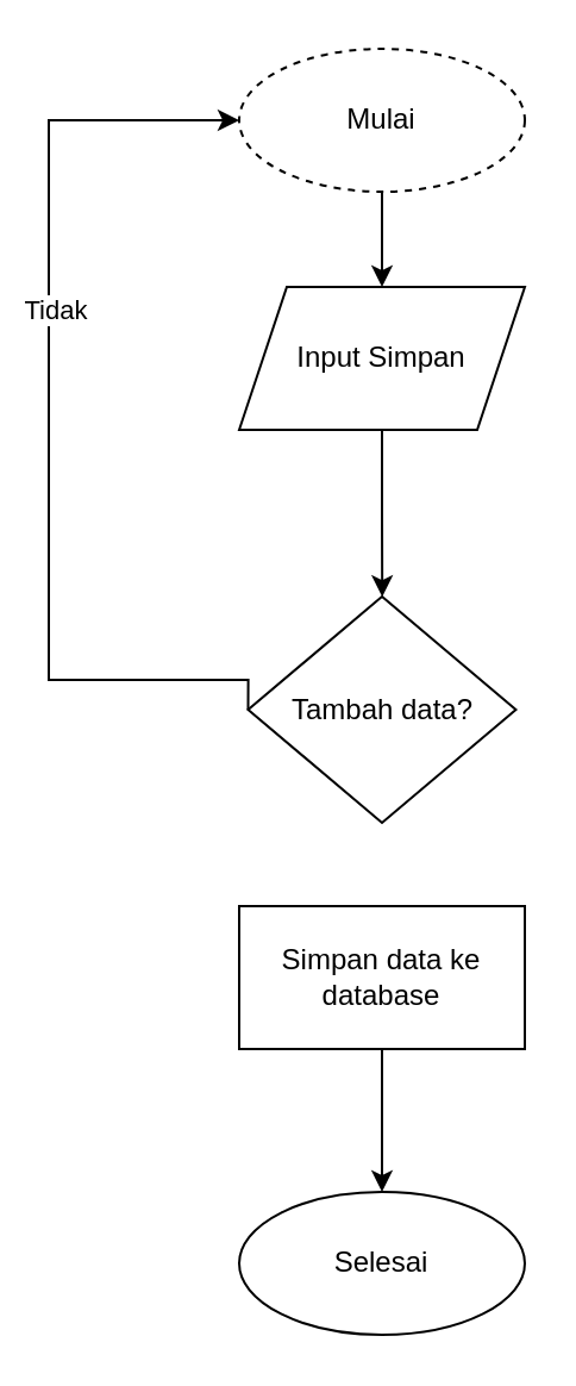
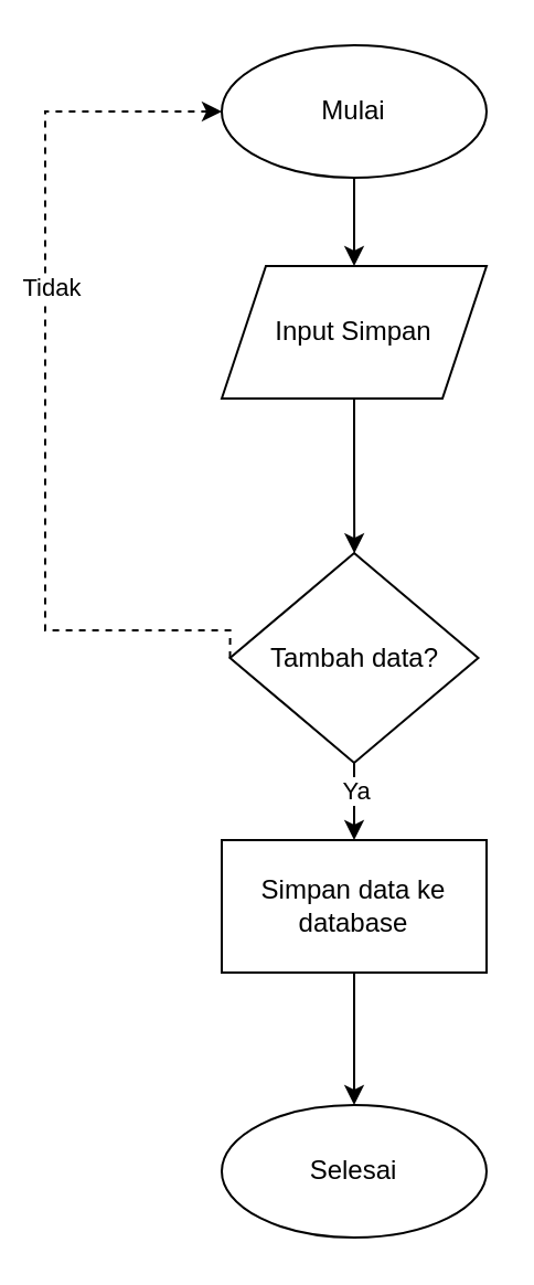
- <mxCell id="3" value="Mulai" style="ellipse;whiteSpace=wrap;html=1;dashed=1;" vertex="1" parent="1"><mxGeometry x="100" y="20" width="120" height="60" as="geometry" /></mxCell>
+ <mxCell id="3" value="Mulai" style="ellipse;whiteSpace=wrap;html=1;" vertex="1" parent="1"><mxGeometry x="100" y="20" width="120" height="60" as="geometry" /></mxCell>
- <mxCell id="9" style="edgeStyle=orthogonalEdgeStyle;rounded=0;orthogonalLoop=1;jettySize=auto;html=1;exitX=0;exitY=0.5;exitDx=0;exitDy=0;entryX=0;entryY=0.5;entryDx=0;entryDy=0;" edge="1" parent="1" source="13" target="3"><mxGeometry relative="1" as="geometry"><Array as="points"><mxPoint x="20" y="285" /><mxPoint x="20" y="50" /></Array></mxGeometry></mxCell>
+ <mxCell id="9" style="edgeStyle=orthogonalEdgeStyle;rounded=0;orthogonalLoop=1;jettySize=auto;html=1;exitX=0;exitY=0.5;exitDx=0;exitDy=0;entryX=0;entryY=0.5;entryDx=0;entryDy=0;dashed=1;" edge="1" parent="1" source="13" target="3"><mxGeometry relative="1" as="geometry"><Array as="points"><mxPoint x="20" y="285" /><mxPoint x="20" y="50" /></Array></mxGeometry></mxCell>
+ <mxCell id="11" style="edgeStyle=orthogonalEdgeStyle;rounded=0;orthogonalLoop=1;jettySize=auto;html=1;exitX=0.5;exitY=1;exitDx=0;exitDy=0;entryX=0.5;entryY=0;entryDx=0;entryDy=0;" edge="1" parent="1" source="13" target="8"><mxGeometry relative="1" as="geometry" /></mxCell>
+ <mxCell id="12" value="Ya" style="edgeLabel;html=1;align=center;verticalAlign=middle;resizable=0;points=[];" vertex="1" connectable="0" parent="11"><mxGeometry x="-0.3" relative="1" as="geometry"><mxPoint as="offset" /></mxGeometry></mxCell>
